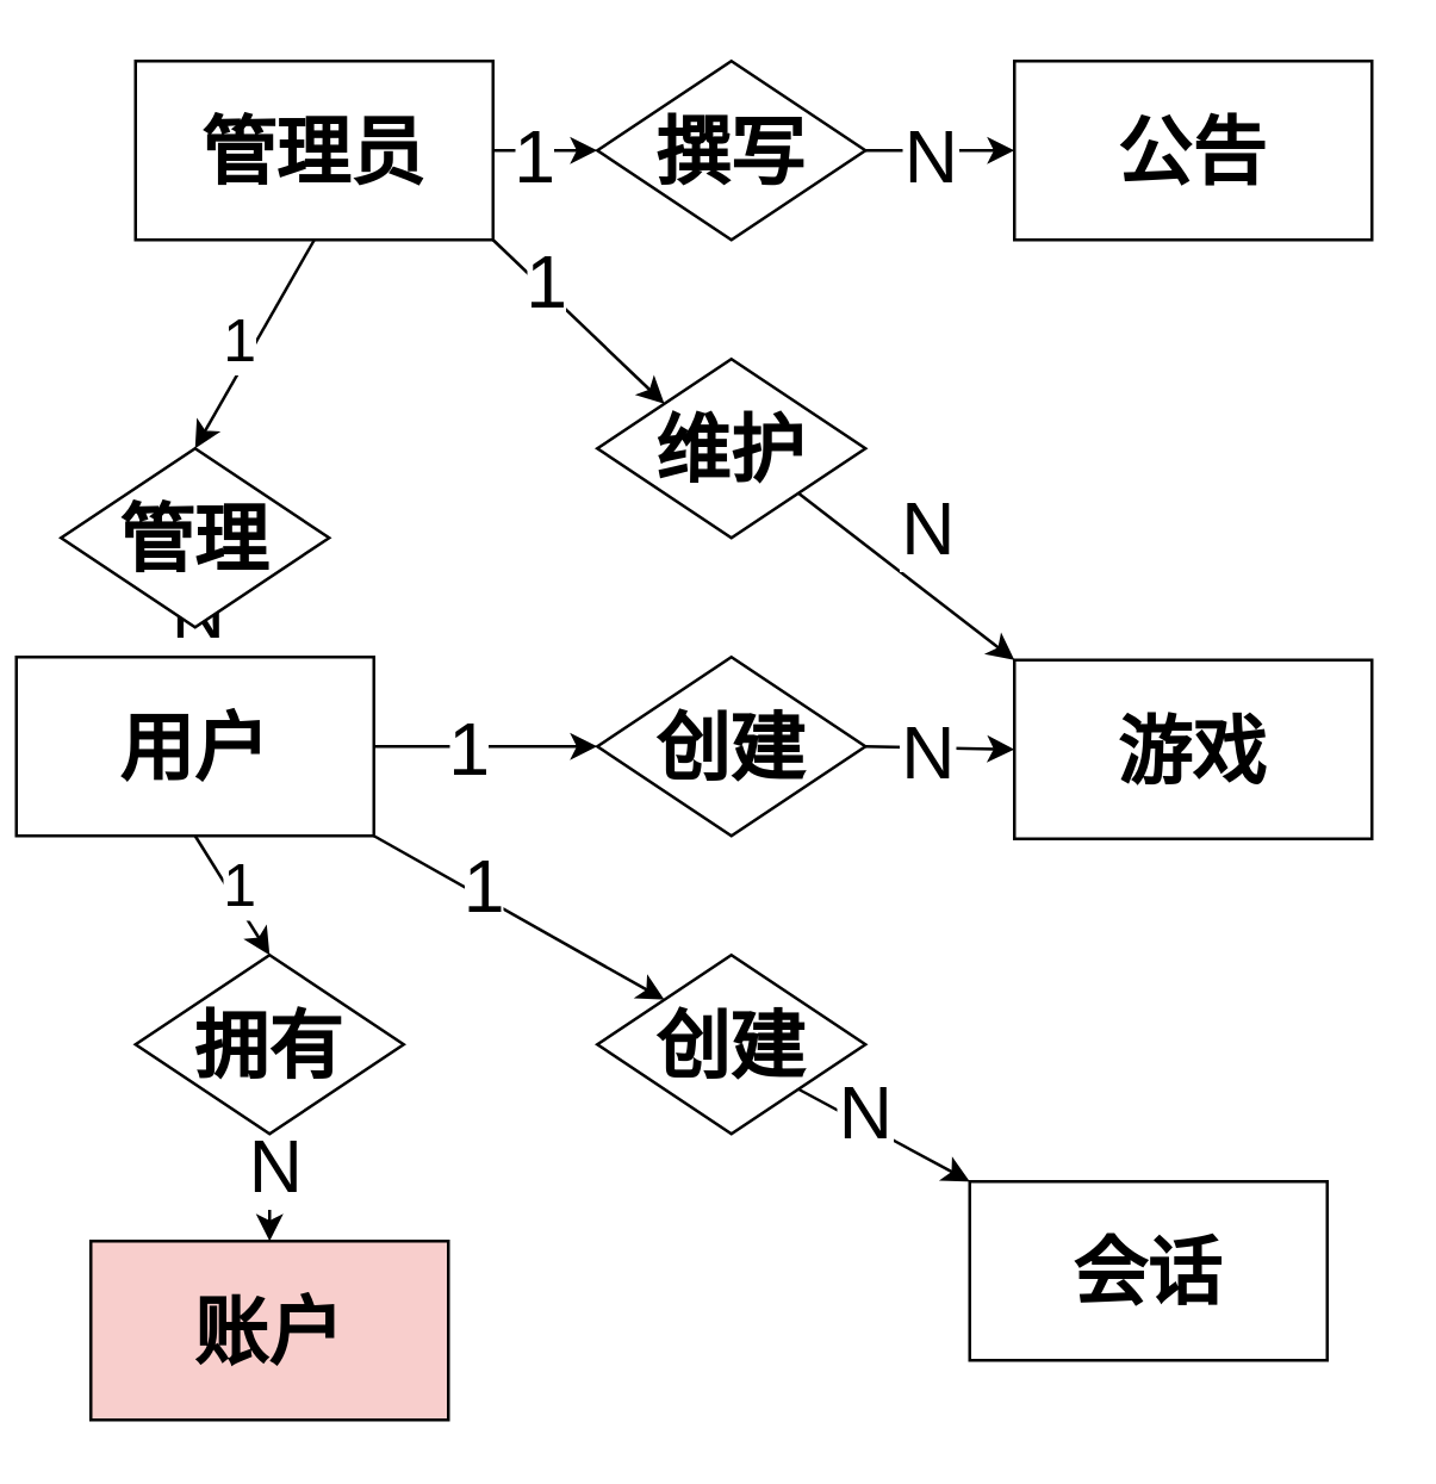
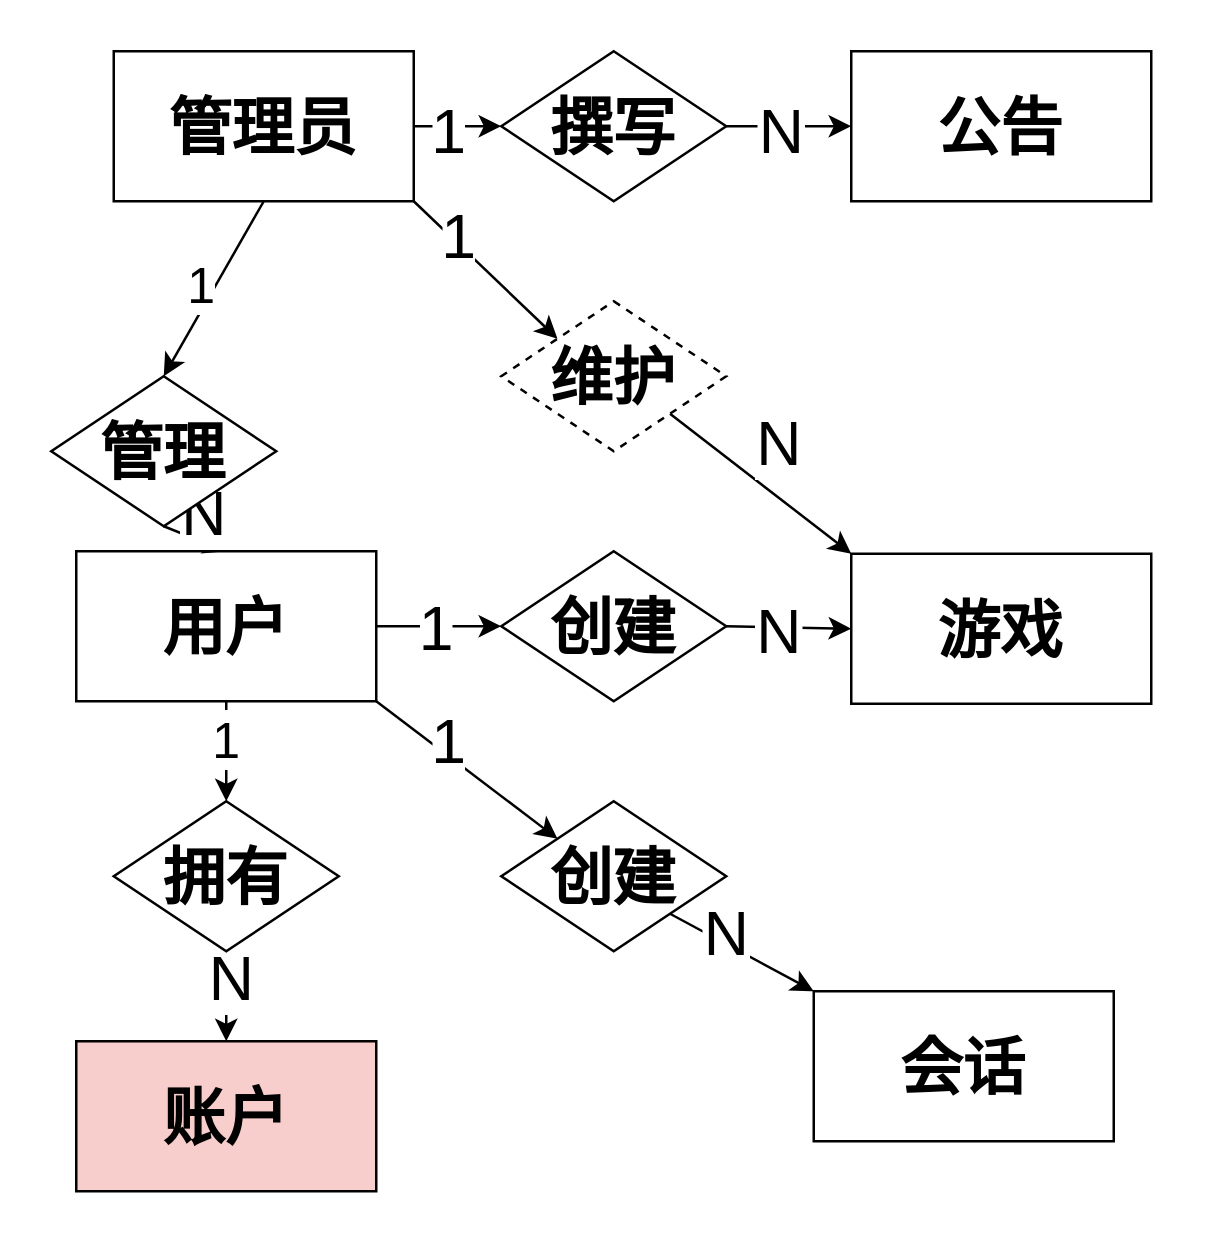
- <mxCell id="32" value="维护" style="rhombus;whiteSpace=wrap;html=1;fontSize=25;fontStyle=1" vertex="1" parent="1"><mxGeometry x="200" y="120" width="90" height="60" as="geometry" /></mxCell>
+ <mxCell id="32" value="维护" style="rhombus;whiteSpace=wrap;html=1;fontSize=25;fontStyle=1;dashed=1;" vertex="1" parent="1"><mxGeometry x="200" y="120" width="90" height="60" as="geometry" /></mxCell>
- <mxCell id="6" value="用户" style="rounded=0;whiteSpace=wrap;html=1;fontSize=25;fontStyle=1" parent="1" vertex="1"><mxGeometry x="5" y="220" width="120" height="60" as="geometry" /></mxCell>
+ <mxCell id="6" value="用户" style="rounded=0;whiteSpace=wrap;html=1;fontSize=25;fontStyle=1" parent="1" vertex="1"><mxGeometry x="30" y="220" width="120" height="60" as="geometry" /></mxCell>
